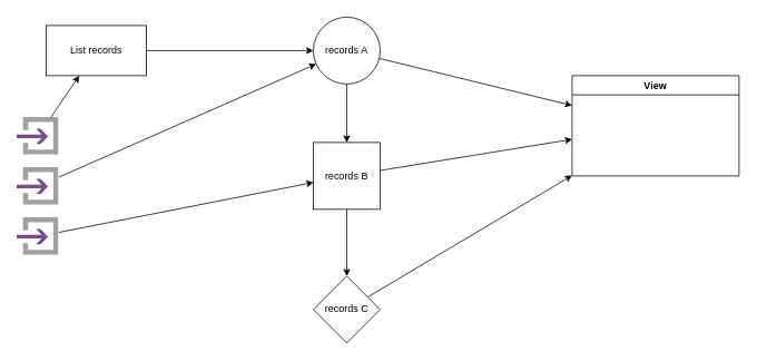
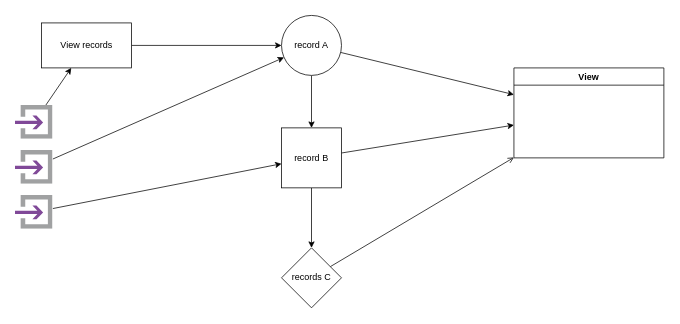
- <mxCell id="9" value="List records" style="rounded=0;whiteSpace=wrap;html=1;" vertex="1" parent="1"><mxGeometry x="55" y="30" width="120" height="60" as="geometry" /></mxCell>
+ <mxCell id="9" value="View records" style="rounded=0;whiteSpace=wrap;html=1;" vertex="1" parent="1"><mxGeometry x="55" y="30" width="120" height="60" as="geometry" /></mxCell>
- <mxCell id="12" value="records A" style="ellipse;whiteSpace=wrap;html=1;aspect=fixed;" vertex="1" parent="1"><mxGeometry x="375" width="80" height="80" as="geometry" y="20" /></mxCell>
+ <mxCell id="12" value="record A" style="ellipse;whiteSpace=wrap;html=1;aspect=fixed;" vertex="1" parent="1"><mxGeometry x="375" width="80" height="80" as="geometry" y="20" /></mxCell>
- <mxCell id="15" value="records B" style="whiteSpace=wrap;html=1;aspect=fixed;" vertex="1" parent="1"><mxGeometry x="375" y="170" width="80" height="80" as="geometry" /></mxCell>
+ <mxCell id="15" value="record B" style="whiteSpace=wrap;html=1;aspect=fixed;" vertex="1" parent="1"><mxGeometry x="375" y="170" width="80" height="80" as="geometry" /></mxCell>
- <mxCell id="16" style="edgeStyle=none;html=1;" edge="1" parent="1" source="17" target="18"><mxGeometry relative="1" as="geometry" /></mxCell>
+ <mxCell id="16" style="edgeStyle=none;html=1;endArrow=open;" edge="1" parent="1" source="17" target="18"><mxGeometry relative="1" as="geometry" /></mxCell>
